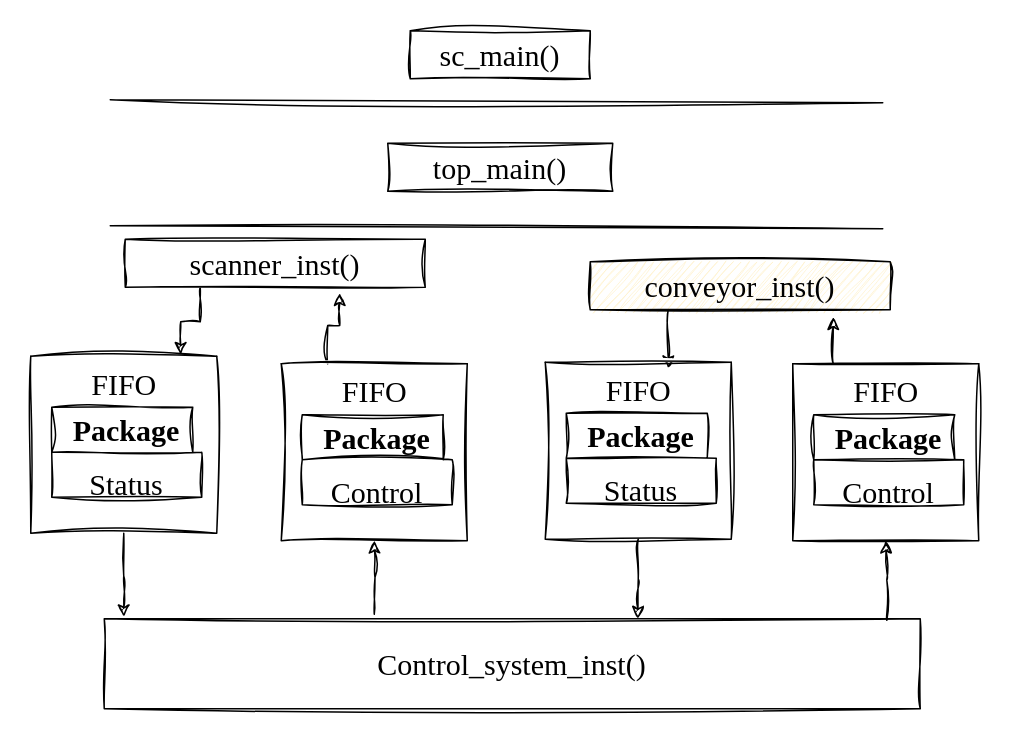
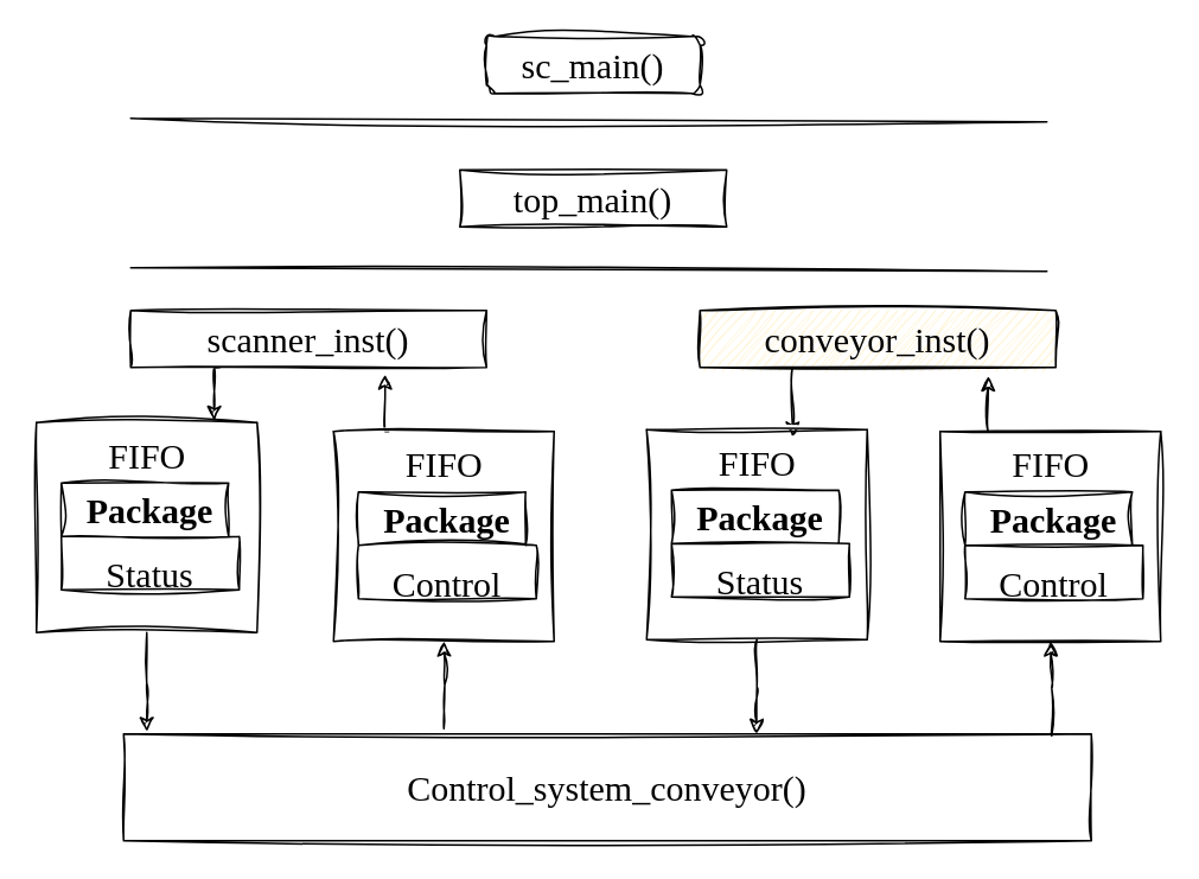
- <mxCell id="2" value="sc_main()" style="rounded=0;whiteSpace=wrap;html=1;sketch=1;hachureGap=4;jiggle=2;curveFitting=1;fontFamily=Architects Daughter;fontSource=https%3A%2F%2Ffonts.googleapis.com%2Fcss%3Ffamily%3DArchitects%2BDaughter;fontSize=20;" vertex="1" parent="1"><mxGeometry x="273" y="20" width="120" height="32" as="geometry" /></mxCell>
+ <mxCell id="2" value="sc_main()" style="whiteSpace=wrap;html=1;sketch=1;hachureGap=4;jiggle=2;curveFitting=1;fontFamily=Architects Daughter;fontSource=https%3A%2F%2Ffonts.googleapis.com%2Fcss%3Ffamily%3DArchitects%2BDaughter;fontSize=20;rounded=1;" vertex="1" parent="1"><mxGeometry x="273" y="20" width="120" height="32" as="geometry" /></mxCell>
- <mxCell id="5" value="scanner_inst()" style="rounded=0;whiteSpace=wrap;html=1;sketch=1;hachureGap=4;jiggle=2;curveFitting=1;fontFamily=Architects Daughter;fontSource=https%3A%2F%2Ffonts.googleapis.com%2Fcss%3Ffamily%3DArchitects%2BDaughter;fontSize=20;" vertex="1" parent="1"><mxGeometry x="83" y="159" width="200" height="32" as="geometry" /></mxCell>
+ <mxCell id="5" value="scanner_inst()" style="rounded=0;whiteSpace=wrap;html=1;sketch=1;hachureGap=4;jiggle=2;curveFitting=1;fontFamily=Architects Daughter;fontSource=https%3A%2F%2Ffonts.googleapis.com%2Fcss%3Ffamily%3DArchitects%2BDaughter;fontSize=20;" vertex="1" parent="1"><mxGeometry x="73" y="174" width="200" height="32" as="geometry" /></mxCell>
- <mxCell id="30" value="Control_system_inst()" style="rounded=0;whiteSpace=wrap;html=1;sketch=1;hachureGap=4;jiggle=2;curveFitting=1;fontFamily=Architects Daughter;fontSource=https%3A%2F%2Ffonts.googleapis.com%2Fcss%3Ffamily%3DArchitects%2BDaughter;fontSize=20;" vertex="1" parent="1"><mxGeometry x="69" y="412" width="544" height="60" as="geometry" /></mxCell>
+ <mxCell id="30" value="Control_system_conveyor()" style="rounded=0;whiteSpace=wrap;html=1;sketch=1;hachureGap=4;jiggle=2;curveFitting=1;fontFamily=Architects Daughter;fontSource=https%3A%2F%2Ffonts.googleapis.com%2Fcss%3Ffamily%3DArchitects%2BDaughter;fontSize=20;" vertex="1" parent="1"><mxGeometry x="69" y="412" width="544" height="60" as="geometry" /></mxCell>
